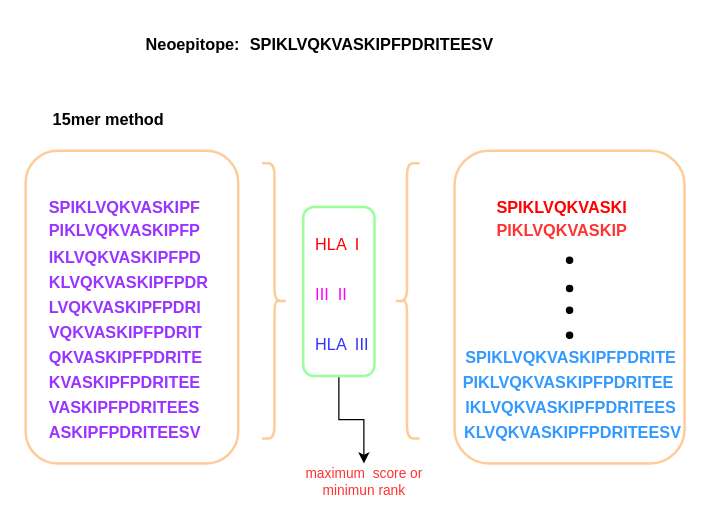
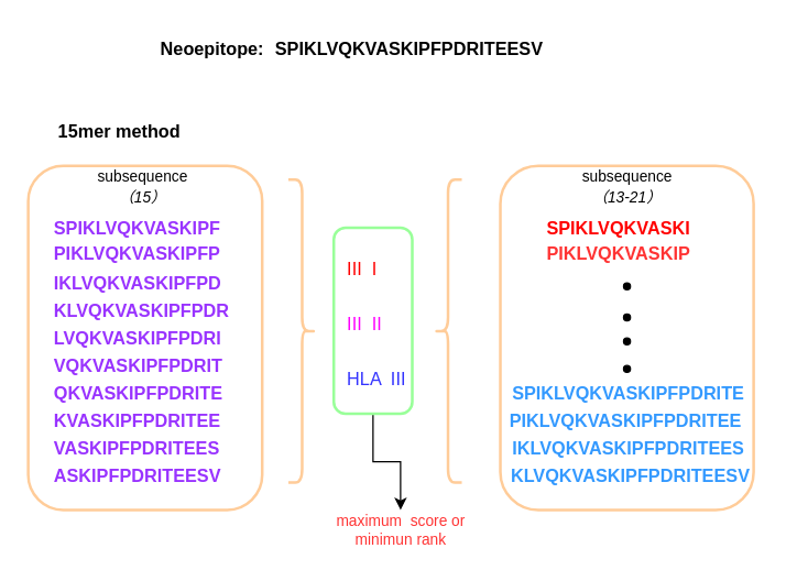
+ <mxCell id="28" value="&lt;font color=&quot;#000000&quot; style=&quot;font-size: 11px;&quot;&gt;subsequence&lt;br&gt;&lt;i&gt;（15）&lt;/i&gt;&lt;/font&gt;" style="text;html=1;strokeColor=none;fillColor=none;align=center;verticalAlign=middle;whiteSpace=wrap;rounded=0;fontSize=12;fontColor=#3333FF;" vertex="1" parent="1"><mxGeometry x="61" y="120" width="85" height="30" as="geometry" /></mxCell>
+ <mxCell id="29" value="&lt;font color=&quot;#000000&quot; style=&quot;font-size: 11px;&quot;&gt;subsequence&lt;br&gt;&lt;i&gt;（13-21）&lt;/i&gt;&lt;/font&gt;" style="text;html=1;strokeColor=none;fillColor=none;align=center;verticalAlign=middle;whiteSpace=wrap;rounded=0;fontSize=12;fontColor=#3333FF;" vertex="1" parent="1"><mxGeometry x="412.5" y="120" width="85" height="30" as="geometry" /></mxCell>
- <mxCell id="17" value="HLA &amp;nbsp;I" style="text;html=1;strokeColor=none;fillColor=none;align=left;verticalAlign=middle;whiteSpace=wrap;rounded=0;fontSize=13;fontColor=#FF0000;" vertex="1" parent="1"><mxGeometry x="250" y="180" width="85" height="30" as="geometry" /></mxCell>
+ <mxCell id="17" value="III &amp;nbsp;I" style="text;html=1;strokeColor=none;fillColor=none;align=left;verticalAlign=middle;whiteSpace=wrap;rounded=0;fontSize=13;fontColor=#FF0000;" vertex="1" parent="1"><mxGeometry x="250" y="180" width="85" height="30" as="geometry" /></mxCell>
